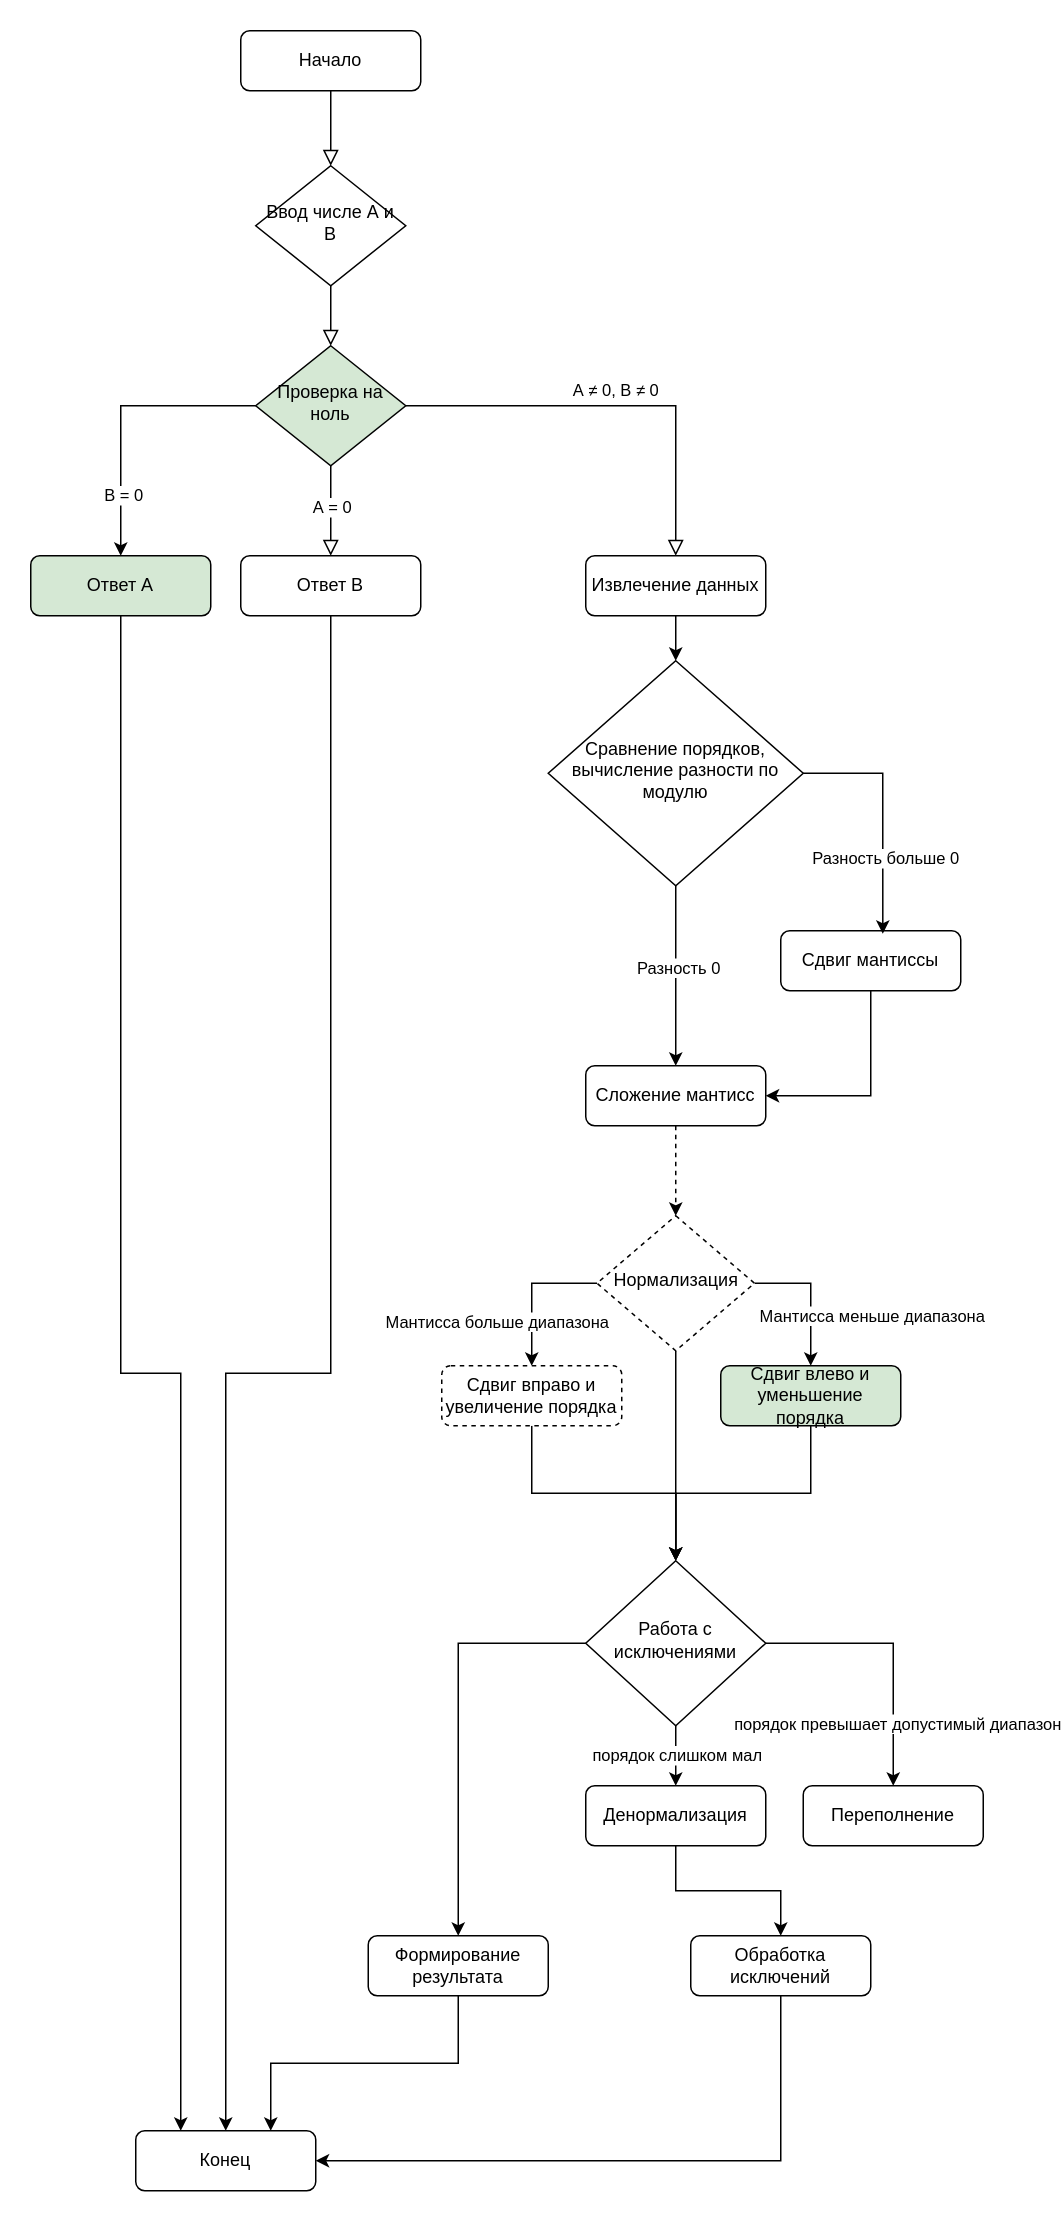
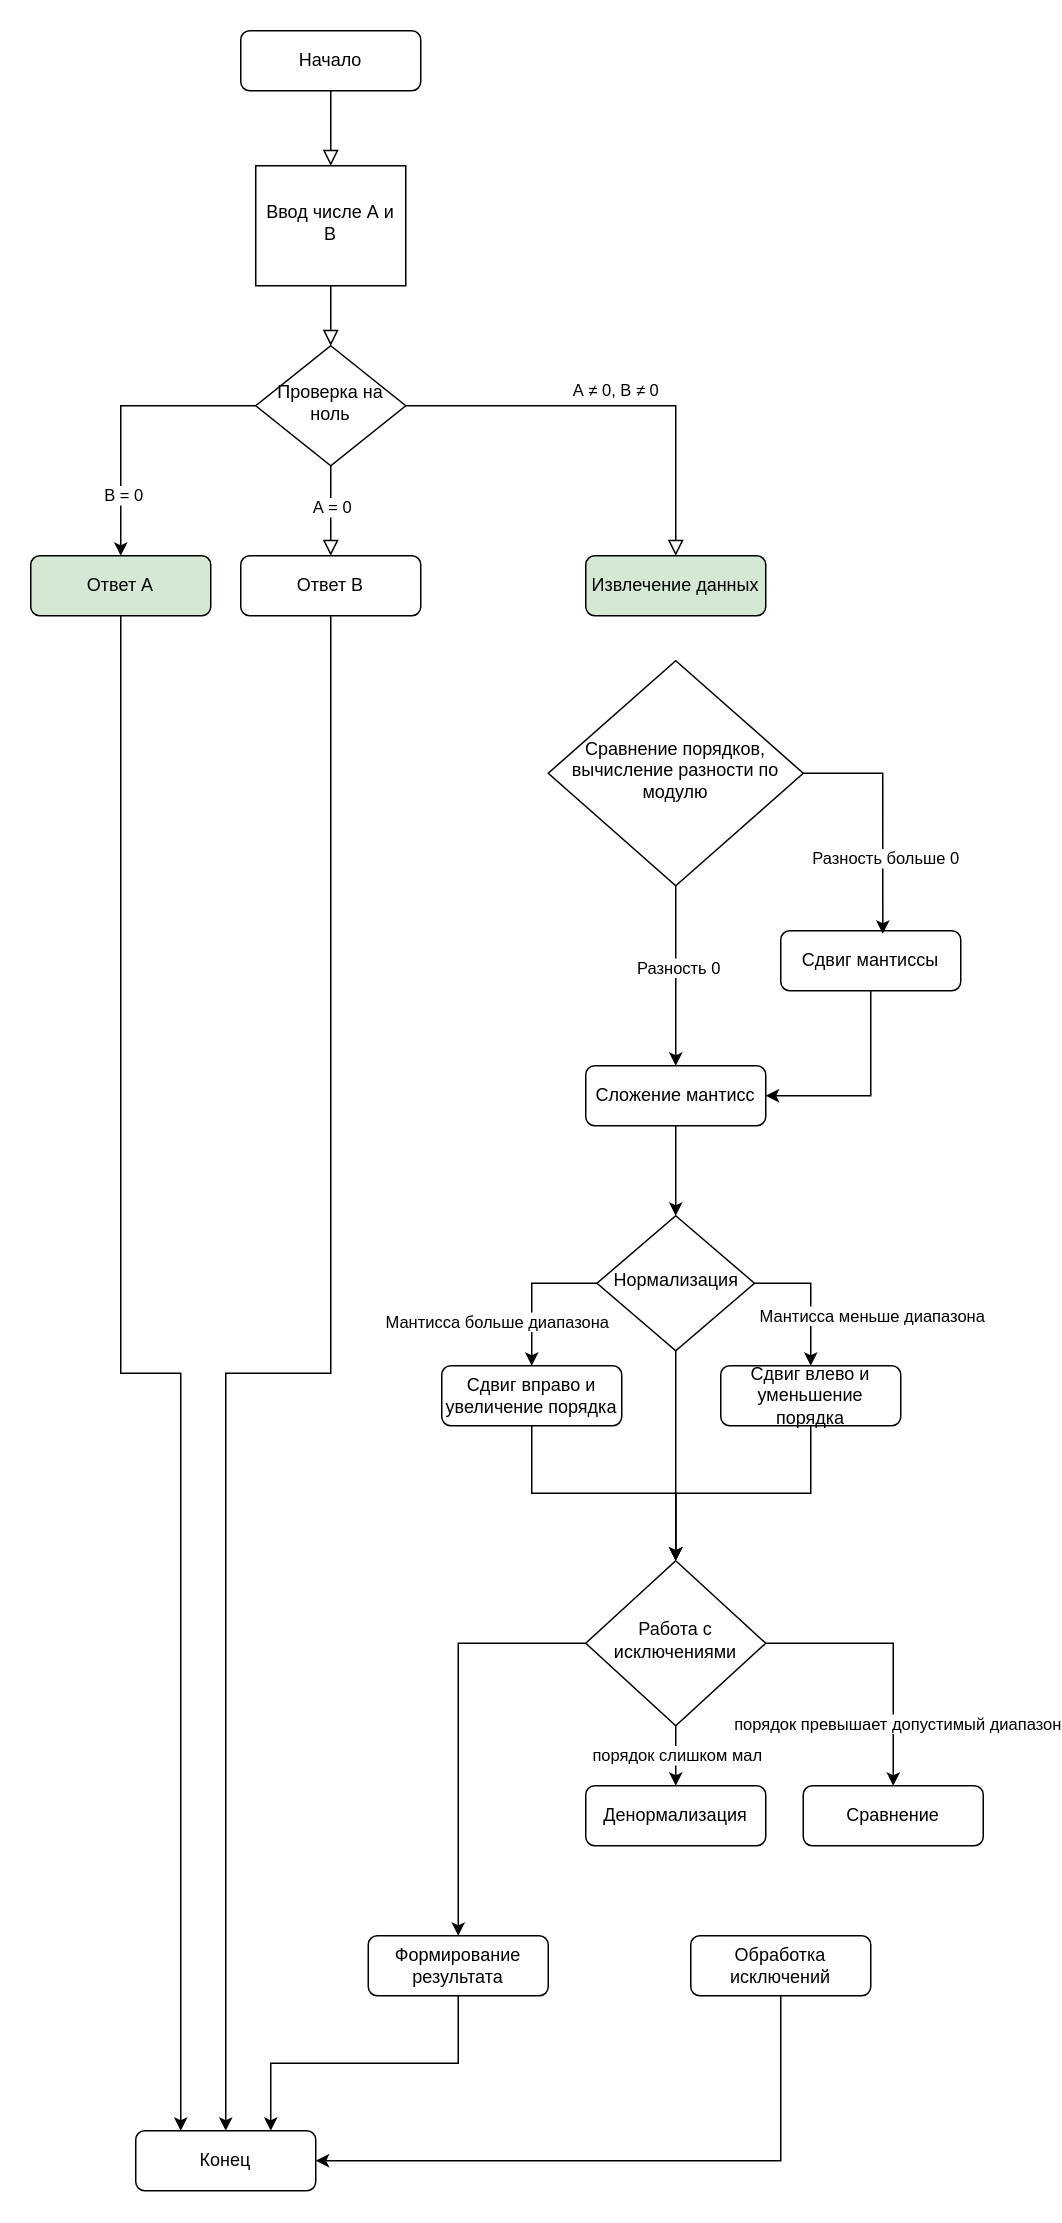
- <mxCell id="5" value="Ввод числе А и В" style="rhombus;whiteSpace=wrap;html=1;shadow=0;fontFamily=Helvetica;fontSize=12;align=center;strokeWidth=1;spacing=6;spacingTop=-4;" parent="1" vertex="1"><mxGeometry x="170" y="110" width="100" height="80" as="geometry" /></mxCell>
+ <mxCell id="5" value="Ввод числе А и В" style="whiteSpace=wrap;html=1;shadow=0;fontFamily=Helvetica;fontSize=12;align=center;strokeWidth=1;spacing=6;spacingTop=-4;rounded=0;" parent="1" vertex="1"><mxGeometry x="170" y="110" width="100" height="80" as="geometry" /></mxCell>
- <mxCell id="11" value="Проверка на ноль" style="rhombus;whiteSpace=wrap;html=1;shadow=0;fontFamily=Helvetica;fontSize=12;align=center;strokeWidth=1;spacing=6;spacingTop=-4;fillColor=#d5e8d4;" parent="1" vertex="1"><mxGeometry x="170" y="230" width="100" height="80" as="geometry" /></mxCell>
+ <mxCell id="11" value="Проверка на ноль" style="rhombus;whiteSpace=wrap;html=1;shadow=0;fontFamily=Helvetica;fontSize=12;align=center;strokeWidth=1;spacing=6;spacingTop=-4;" parent="1" vertex="1"><mxGeometry x="170" y="230" width="100" height="80" as="geometry" /></mxCell>
- <mxCell id="15" value="Извлечение данных" style="rounded=1;whiteSpace=wrap;html=1;fontSize=12;glass=0;strokeWidth=1;shadow=0;" parent="1" vertex="1"><mxGeometry x="390" y="370" width="120" height="40" as="geometry" /></mxCell>
+ <mxCell id="15" value="Извлечение данных" style="rounded=1;whiteSpace=wrap;html=1;fontSize=12;glass=0;strokeWidth=1;shadow=0;fillColor=#d5e8d4;" parent="1" vertex="1"><mxGeometry x="390" y="370" width="120" height="40" as="geometry" /></mxCell>
- <mxCell id="14" style="edgeStyle=orthogonalEdgeStyle;rounded=0;orthogonalLoop=1;jettySize=auto;html=1;exitX=0.5;exitY=1;exitDx=0;exitDy=0;entryX=0.5;entryY=0;entryDx=0;entryDy=0;" edge="1" parent="1" source="15" target="27"><mxGeometry relative="1" as="geometry" /></mxCell>
- <mxCell id="21" style="edgeStyle=orthogonalEdgeStyle;rounded=0;orthogonalLoop=1;jettySize=auto;html=1;exitX=0.5;exitY=1;exitDx=0;exitDy=0;entryX=0.5;entryY=0;entryDx=0;entryDy=0;dashed=1;" edge="1" parent="1" source="22" target="33"><mxGeometry relative="1" as="geometry" /></mxCell>
+ <mxCell id="21" style="edgeStyle=orthogonalEdgeStyle;rounded=0;orthogonalLoop=1;jettySize=auto;html=1;exitX=0.5;exitY=1;exitDx=0;exitDy=0;entryX=0.5;entryY=0;entryDx=0;entryDy=0;" edge="1" parent="1" source="22" target="33"><mxGeometry relative="1" as="geometry" /></mxCell>
- <mxCell id="33" value="Нормализация" style="rhombus;whiteSpace=wrap;html=1;shadow=0;fontFamily=Helvetica;fontSize=12;align=center;strokeWidth=1;spacing=6;spacingTop=-4;dashed=1;" vertex="1" parent="1"><mxGeometry x="397.5" y="810" width="105" height="90" as="geometry" /></mxCell>
+ <mxCell id="33" value="Нормализация" style="rhombus;whiteSpace=wrap;html=1;shadow=0;fontFamily=Helvetica;fontSize=12;align=center;strokeWidth=1;spacing=6;spacingTop=-4;" vertex="1" parent="1"><mxGeometry x="397.5" y="810" width="105" height="90" as="geometry" /></mxCell>
- <mxCell id="37" value="Сдвиг вправо и увеличение порядка" style="rounded=1;whiteSpace=wrap;html=1;fontSize=12;glass=0;strokeWidth=1;shadow=0;dashed=1;" vertex="1" parent="1"><mxGeometry x="294" y="910" width="120" height="40" as="geometry" /></mxCell>
+ <mxCell id="37" value="Сдвиг вправо и увеличение порядка" style="rounded=1;whiteSpace=wrap;html=1;fontSize=12;glass=0;strokeWidth=1;shadow=0;" vertex="1" parent="1"><mxGeometry x="294" y="910" width="120" height="40" as="geometry" /></mxCell>
- <mxCell id="39" value="Сдвиг влево и уменьшение порядка" style="rounded=1;whiteSpace=wrap;html=1;fontSize=12;glass=0;strokeWidth=1;shadow=0;fillColor=#d5e8d4;" vertex="1" parent="1"><mxGeometry x="480" y="910" width="120" height="40" as="geometry" /></mxCell>
+ <mxCell id="39" value="Сдвиг влево и уменьшение порядка" style="rounded=1;whiteSpace=wrap;html=1;fontSize=12;glass=0;strokeWidth=1;shadow=0;" vertex="1" parent="1"><mxGeometry x="480" y="910" width="120" height="40" as="geometry" /></mxCell>
- <mxCell id="48" value="Переполнение" style="rounded=1;whiteSpace=wrap;html=1;fontSize=12;glass=0;strokeWidth=1;shadow=0;" vertex="1" parent="1"><mxGeometry x="535" y="1190" width="120" height="40" as="geometry" /></mxCell>
+ <mxCell id="48" value="Сравнение" style="rounded=1;whiteSpace=wrap;html=1;fontSize=12;glass=0;strokeWidth=1;shadow=0;" vertex="1" parent="1"><mxGeometry x="535" y="1190" width="120" height="40" as="geometry" /></mxCell>
- <mxCell id="46" style="edgeStyle=orthogonalEdgeStyle;rounded=0;orthogonalLoop=1;jettySize=auto;html=1;exitX=0.5;exitY=1;exitDx=0;exitDy=0;entryX=0.5;entryY=0;entryDx=0;entryDy=0;" edge="1" parent="1" source="47" target="50"><mxGeometry relative="1" as="geometry" /></mxCell>
